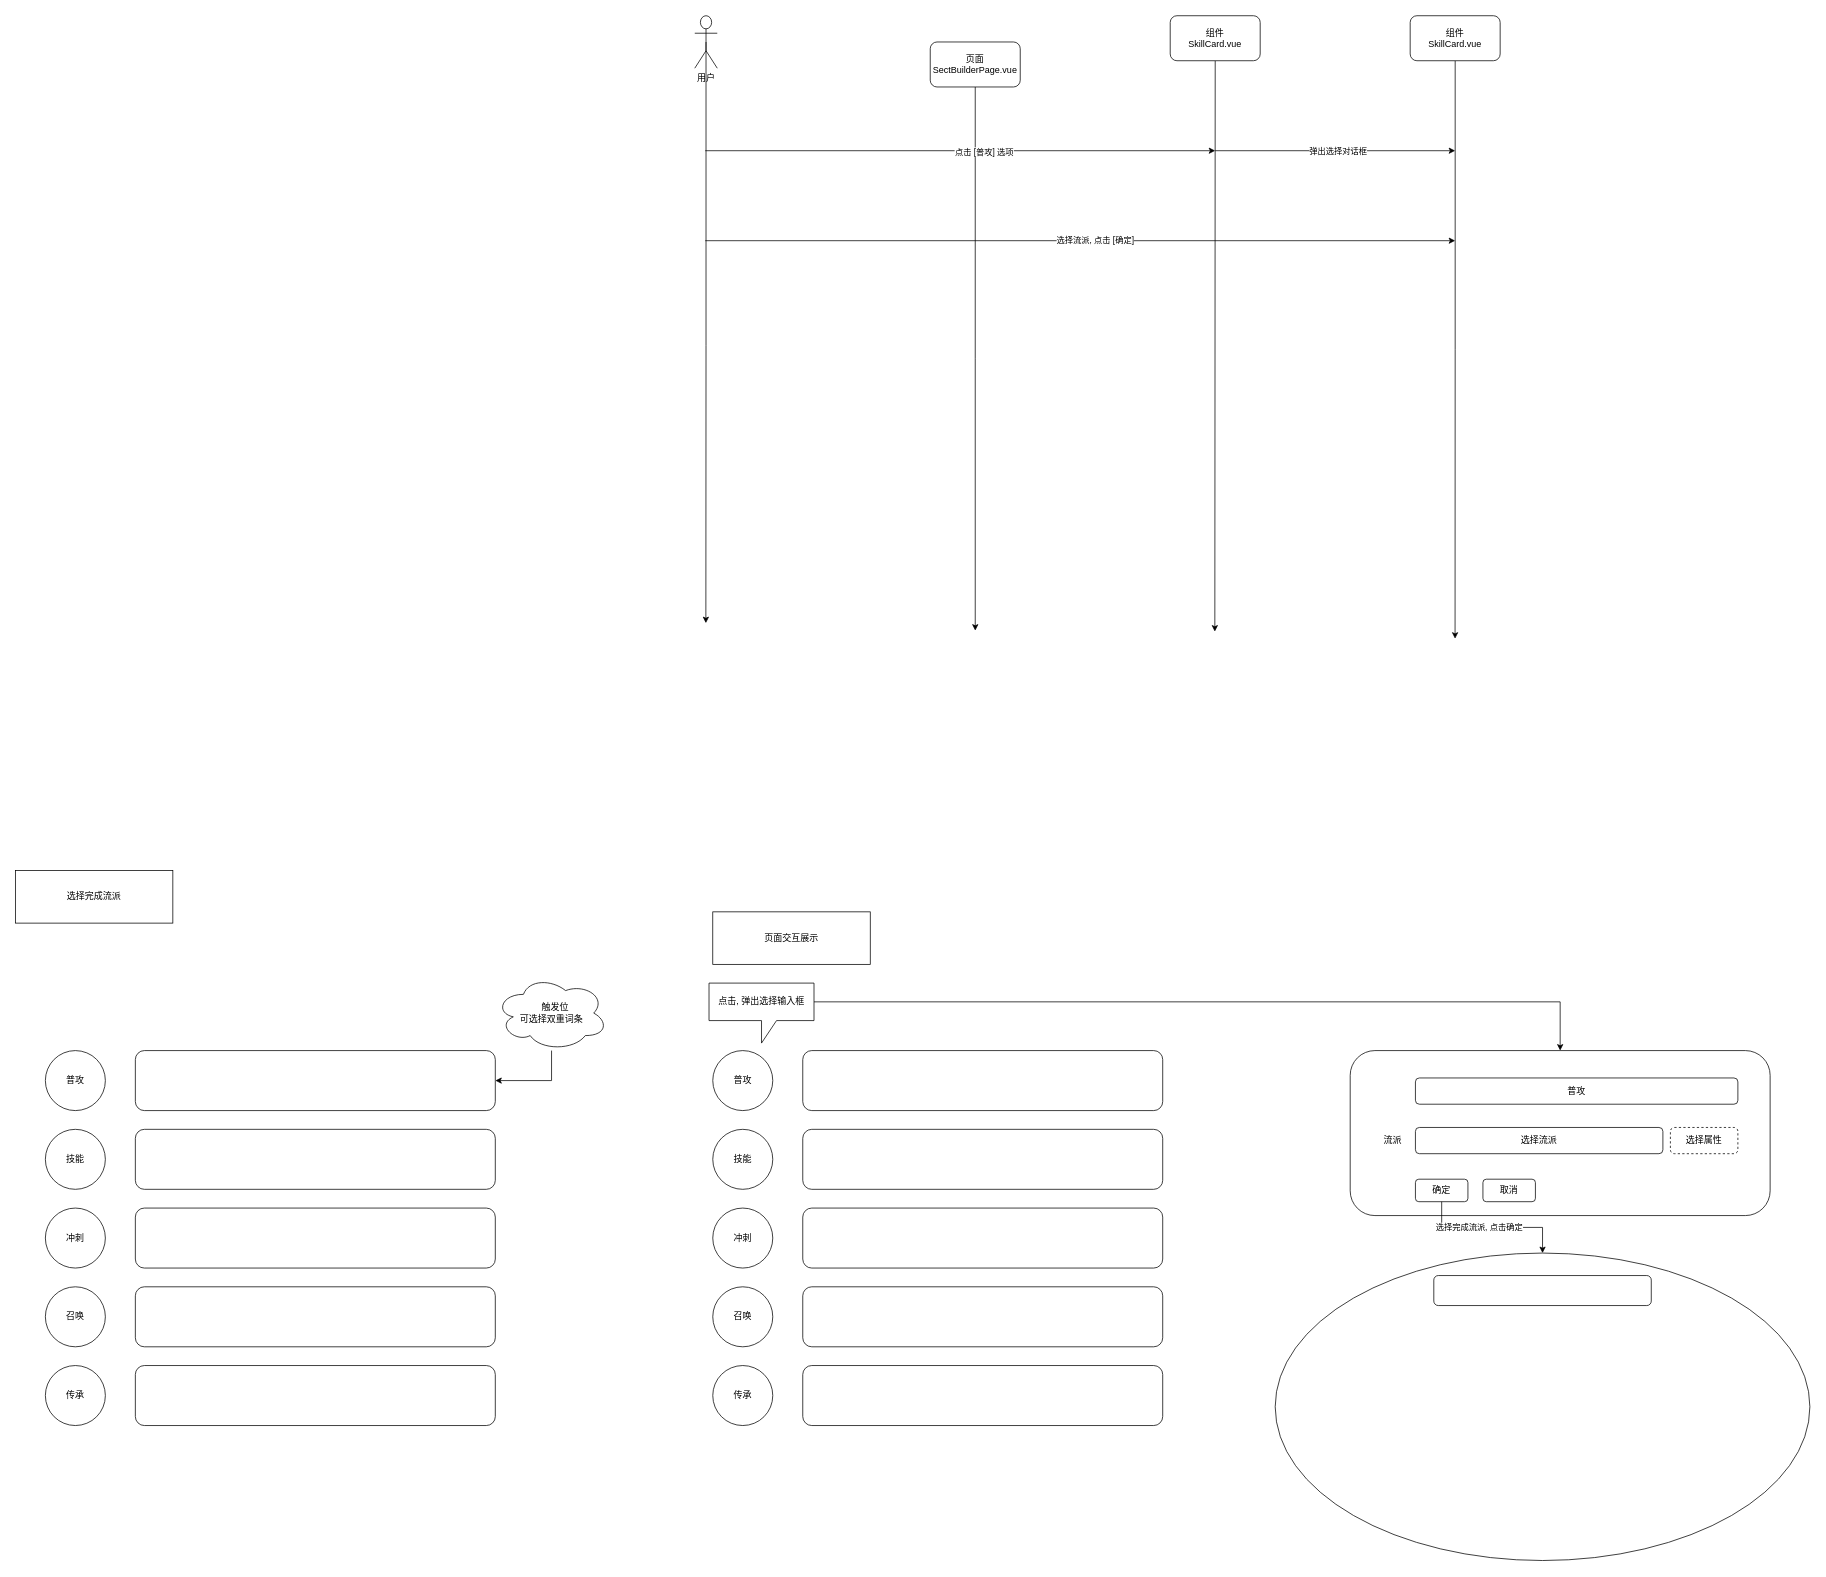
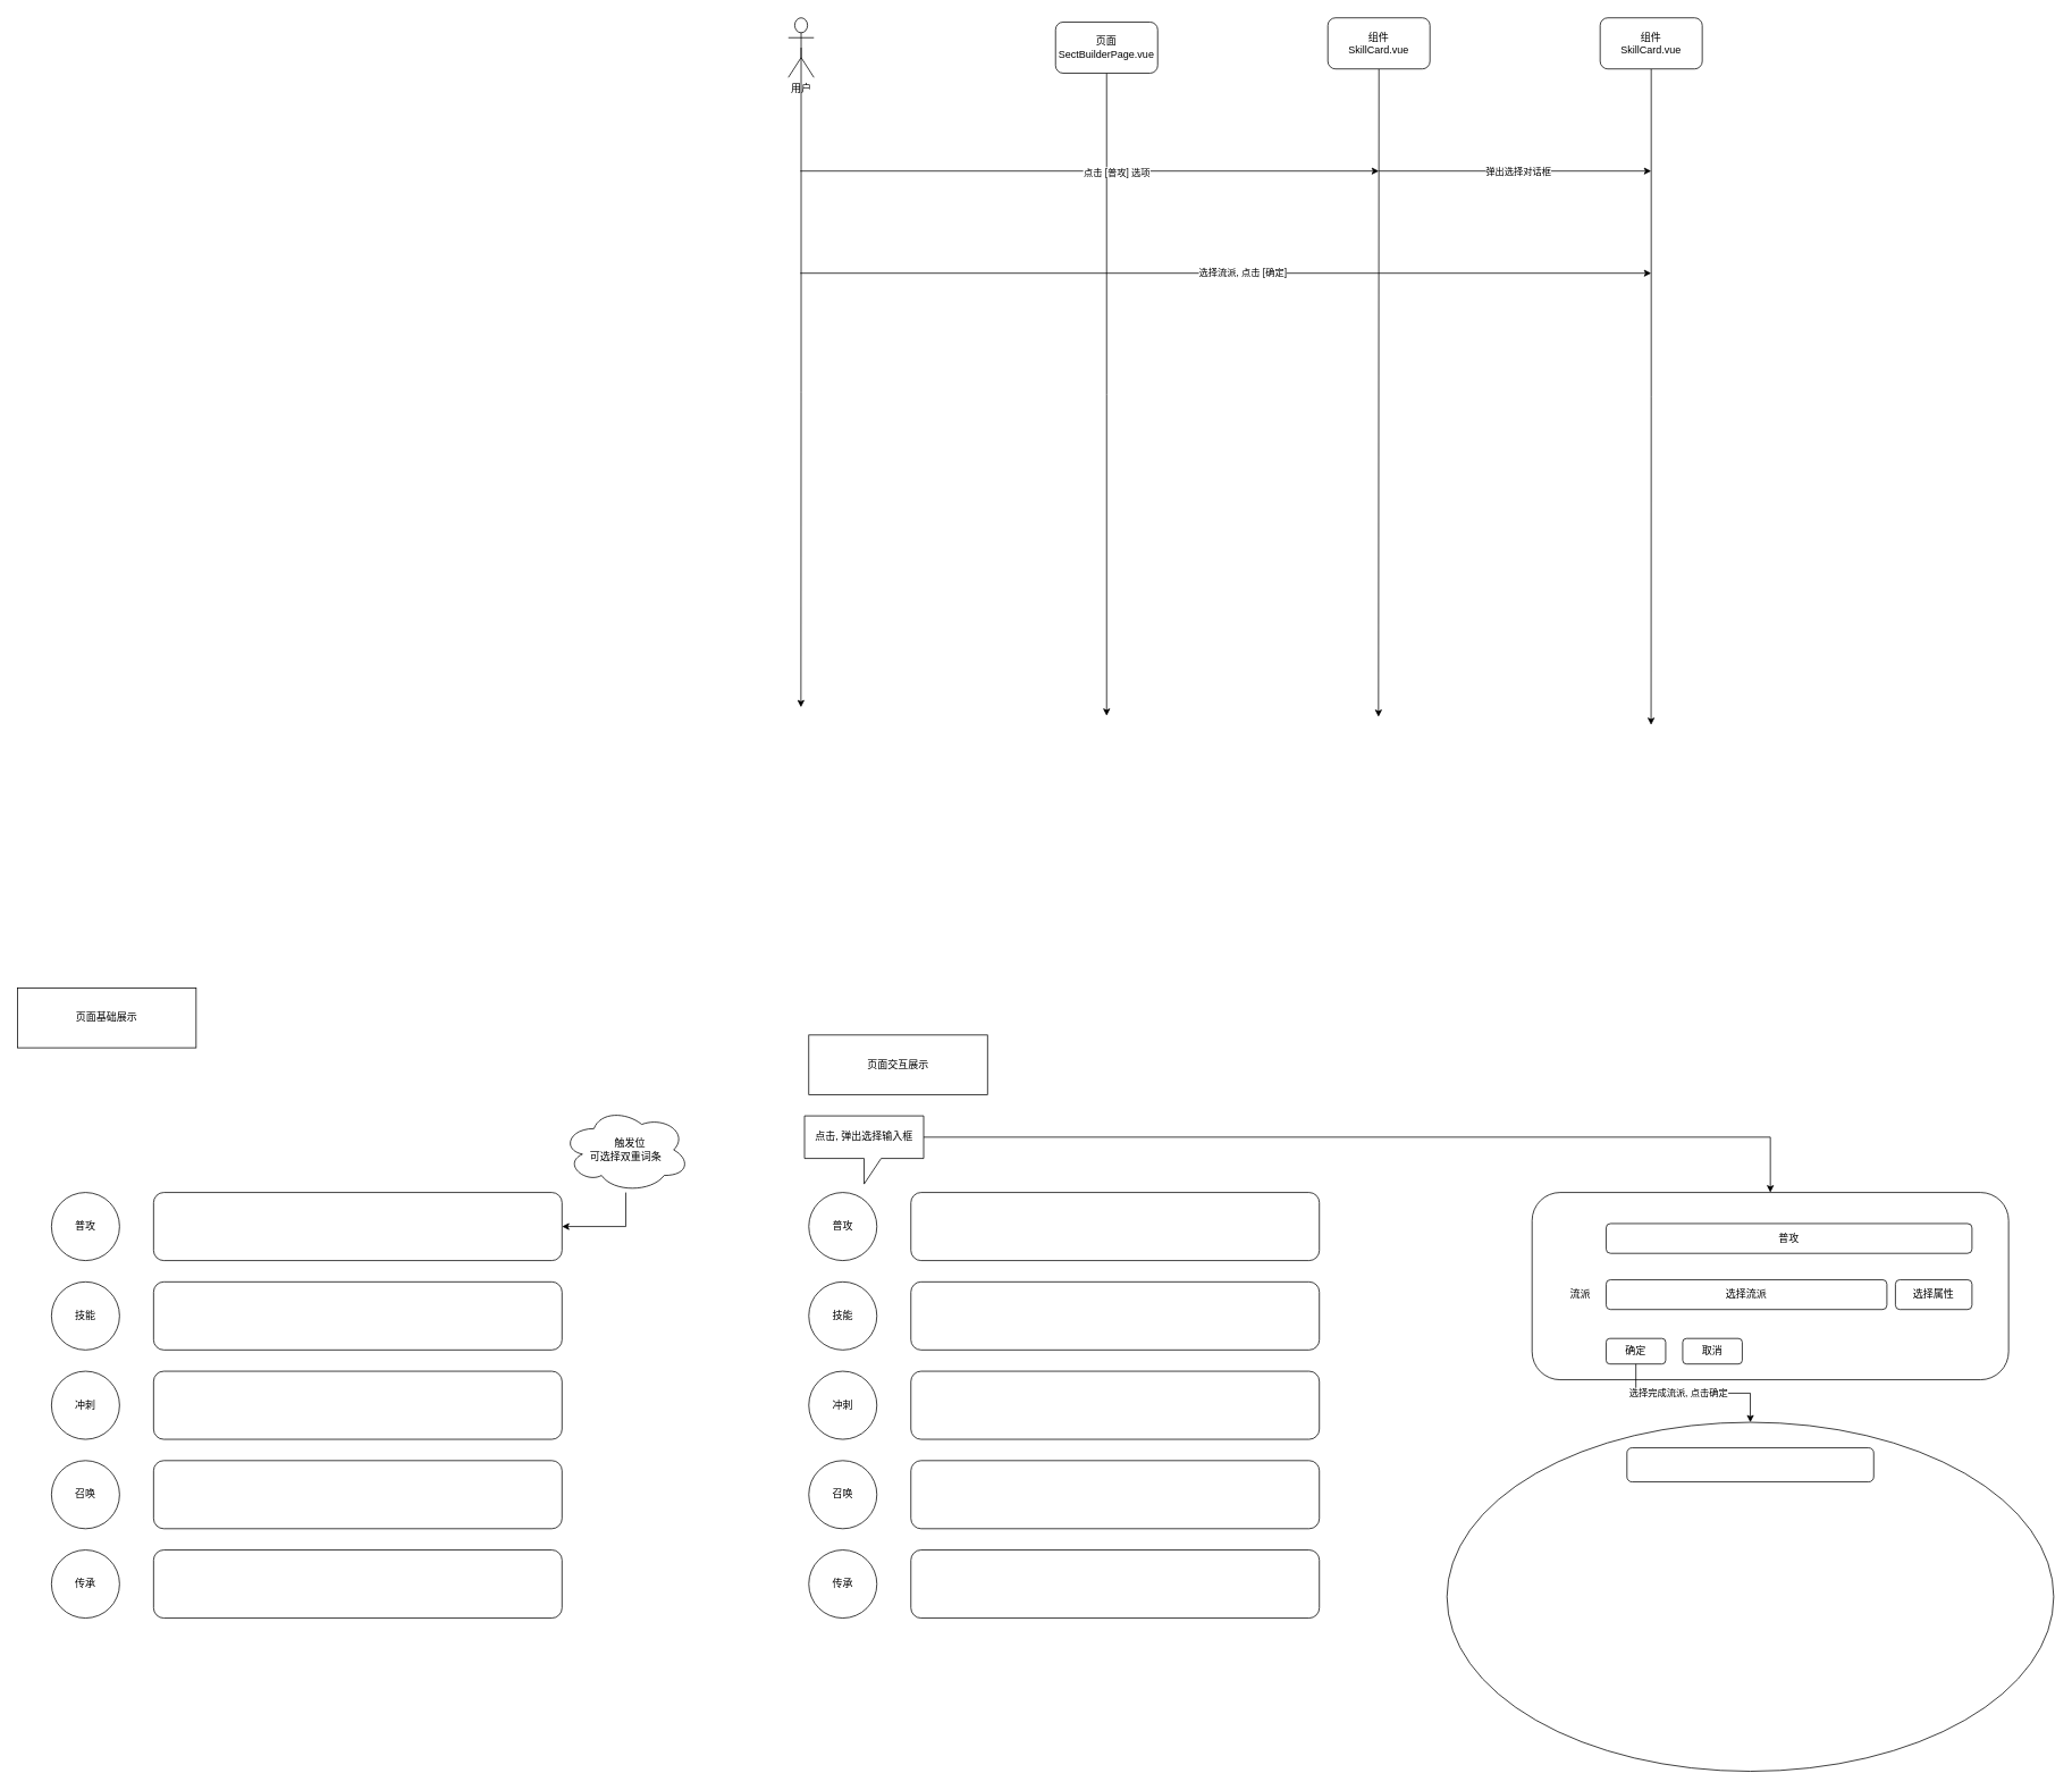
- <mxCell id="46" value="页面&lt;div&gt;SectBuilderPage.vue&lt;br&gt;&lt;/div&gt;" style="rounded=1;whiteSpace=wrap;html=1;" vertex="1" parent="1"><mxGeometry x="1240" y="55" width="120" height="60" as="geometry" /></mxCell>
+ <mxCell id="46" value="页面&lt;div&gt;SectBuilderPage.vue&lt;br&gt;&lt;/div&gt;" style="rounded=1;whiteSpace=wrap;html=1;" vertex="1" parent="1"><mxGeometry x="1240" y="25" width="120" height="60" as="geometry" /></mxCell>
- <mxCell id="14" value="选择完成流派" style="rounded=0;whiteSpace=wrap;html=1;" vertex="1" parent="1"><mxGeometry width="210" height="70" as="geometry" x="20" y="1160" /></mxCell>
+ <mxCell id="14" value="页面基础展示" style="rounded=0;whiteSpace=wrap;html=1;" vertex="1" parent="1"><mxGeometry width="210" height="70" as="geometry" x="20" y="1160" /></mxCell>
- <mxCell id="36" value="选择属性" style="rounded=1;whiteSpace=wrap;html=1;dashed=1;" vertex="1" parent="33"><mxGeometry x="400" width="90" height="35" as="geometry" /></mxCell>
+ <mxCell id="36" value="选择属性" style="rounded=1;whiteSpace=wrap;html=1;" vertex="1" parent="33"><mxGeometry x="400" width="90" height="35" as="geometry" /></mxCell>
